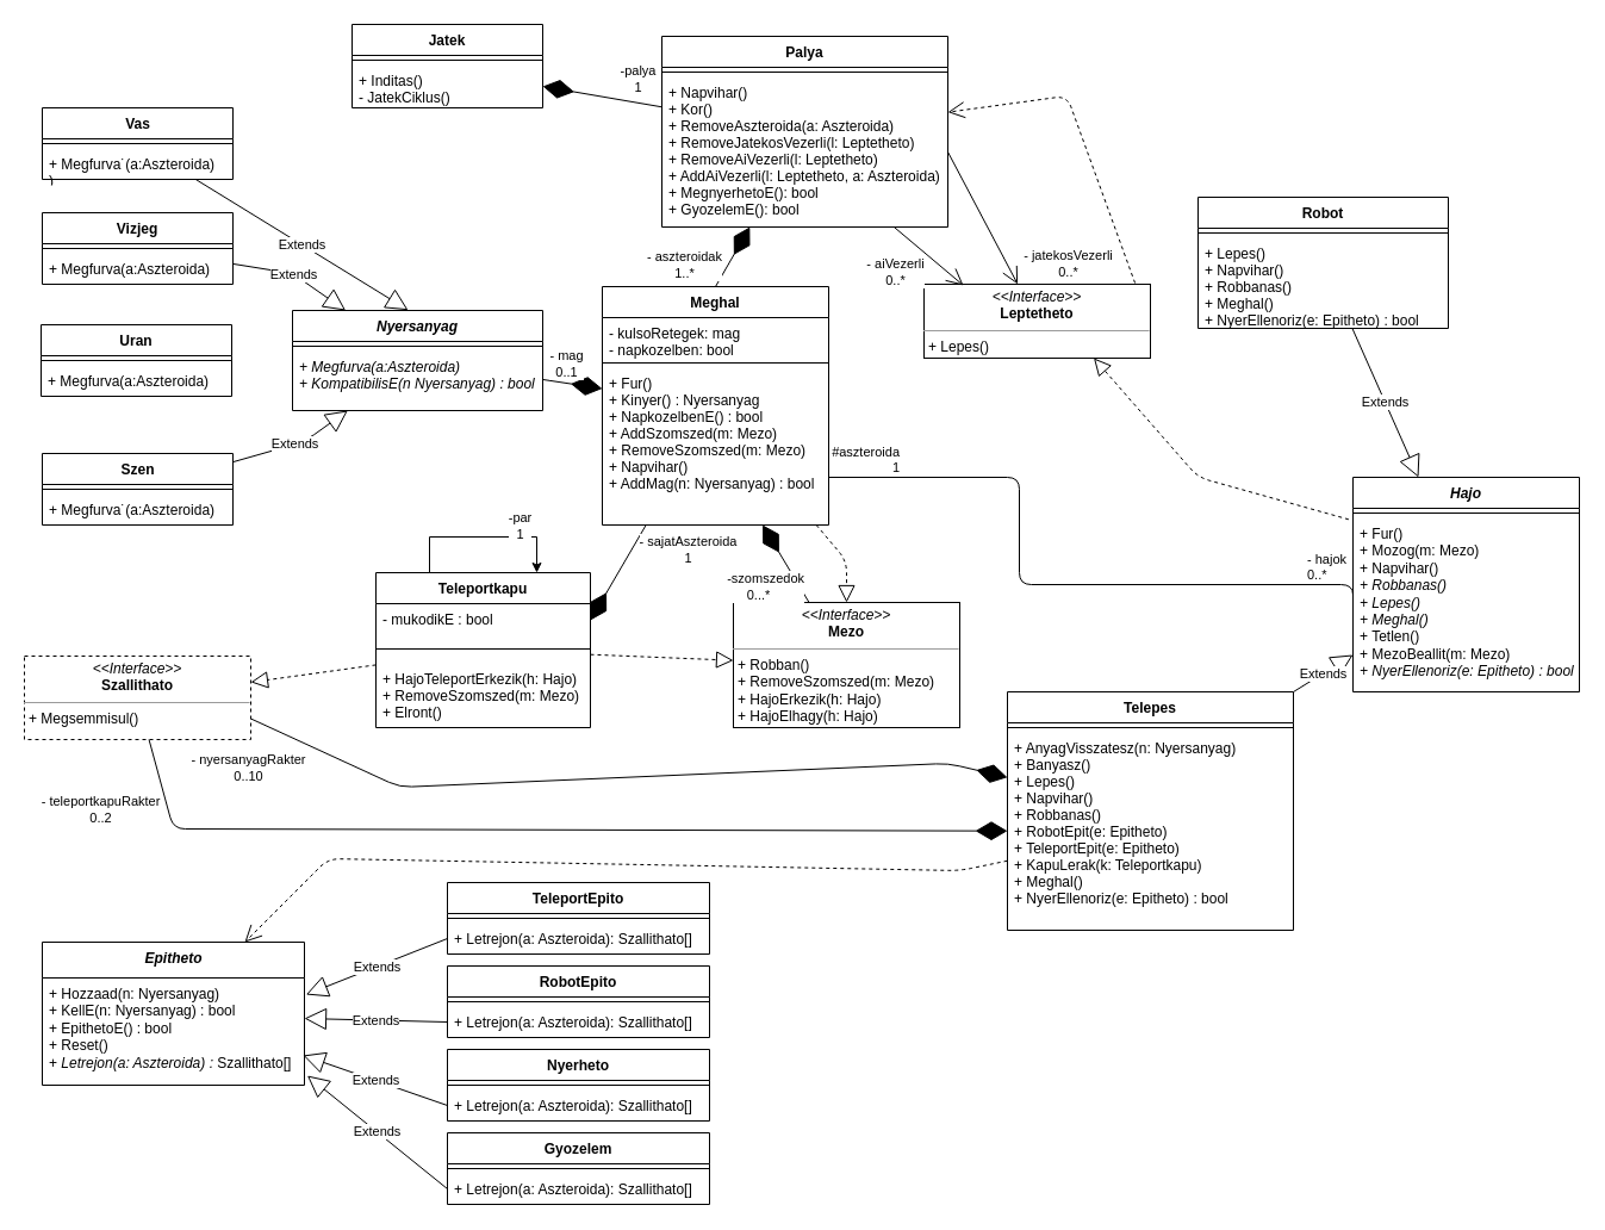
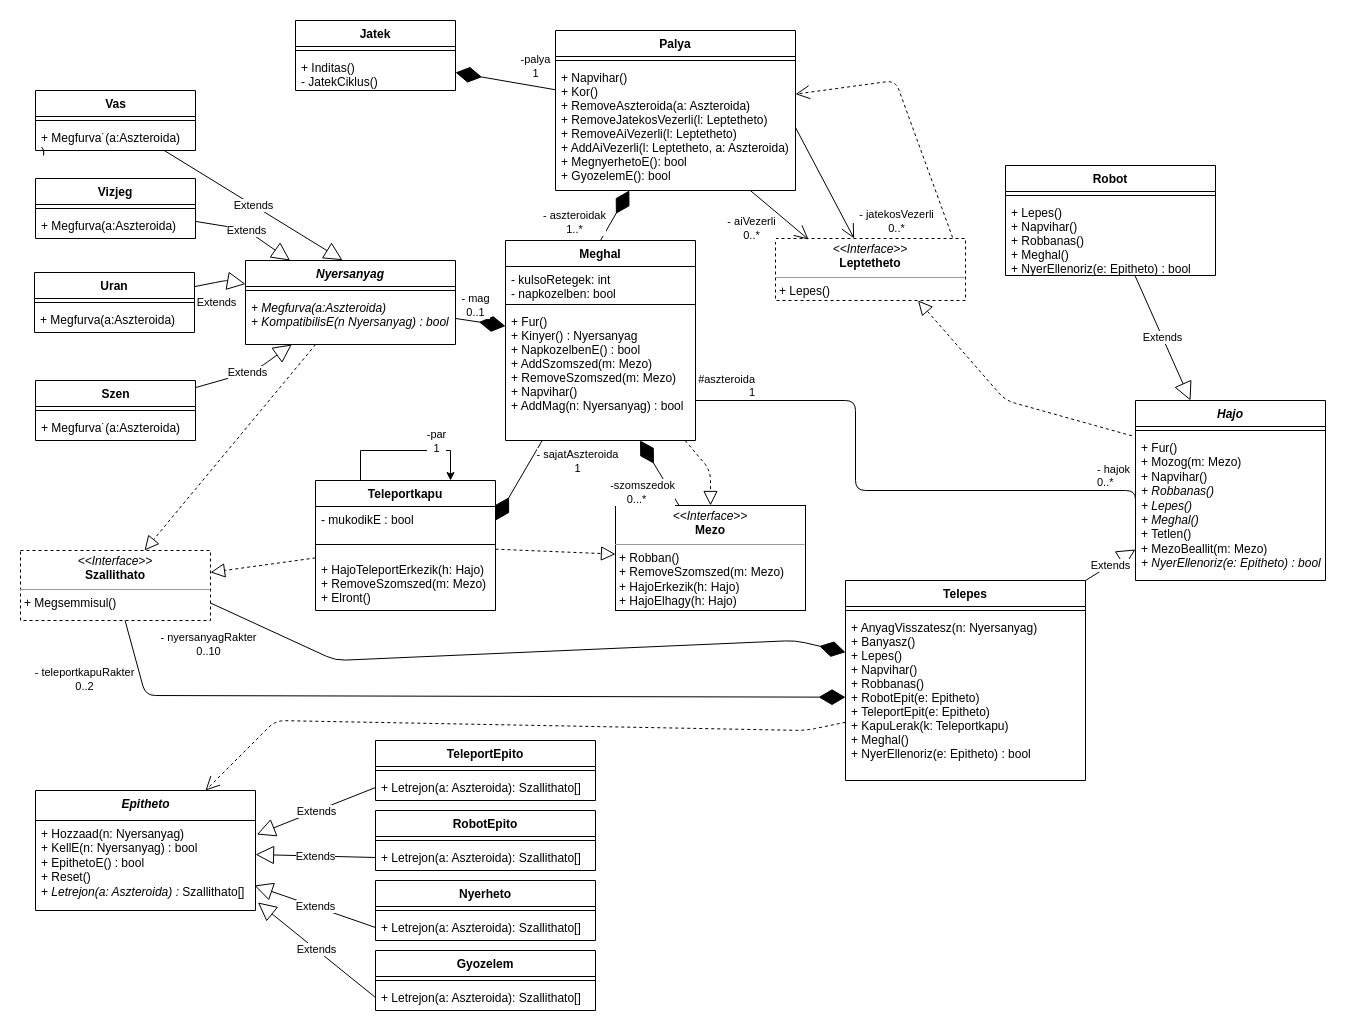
- <mxCell id="8" value="&lt;p style=&quot;margin: 0px ; margin-top: 4px ; text-align: center&quot;&gt;&lt;i&gt;&amp;lt;&amp;lt;Interface&amp;gt;&amp;gt;&lt;/i&gt;&lt;br&gt;&lt;b&gt;Leptetheto&lt;/b&gt;&lt;/p&gt;&lt;hr size=&quot;1&quot;&gt;&lt;p style=&quot;margin: 0px ; margin-left: 4px&quot;&gt;+ Lepes()&lt;/p&gt;" style="verticalAlign=top;align=left;overflow=fill;fontSize=12;fontFamily=Helvetica;html=1;" parent="1" vertex="1"><mxGeometry x="775" y="238" width="190" height="62" as="geometry" /></mxCell>
+ <mxCell id="8" value="&lt;p style=&quot;margin: 0px ; margin-top: 4px ; text-align: center&quot;&gt;&lt;i&gt;&amp;lt;&amp;lt;Interface&amp;gt;&amp;gt;&lt;/i&gt;&lt;br&gt;&lt;b&gt;Leptetheto&lt;/b&gt;&lt;/p&gt;&lt;hr size=&quot;1&quot;&gt;&lt;p style=&quot;margin: 0px ; margin-left: 4px&quot;&gt;+ Lepes()&lt;/p&gt;" style="verticalAlign=top;align=left;overflow=fill;fontSize=12;fontFamily=Helvetica;html=1;dashed=1;" parent="1" vertex="1"><mxGeometry x="775" y="238" width="190" height="62" as="geometry" /></mxCell>
- <mxCell id="10" value="- kulsoRetegek: mag&#10;- napkozelben: bool" style="text;strokeColor=none;fillColor=none;align=left;verticalAlign=top;spacingLeft=4;spacingRight=4;overflow=hidden;rotatable=0;points=[[0,0.5],[1,0.5]];portConstraint=eastwest;" parent="9" vertex="1"><mxGeometry y="26" width="190" height="34" as="geometry" /></mxCell>
+ <mxCell id="10" value="- kulsoRetegek: int&#10;- napkozelben: bool" style="text;strokeColor=none;fillColor=none;align=left;verticalAlign=top;spacingLeft=4;spacingRight=4;overflow=hidden;rotatable=0;points=[[0,0.5],[1,0.5]];portConstraint=eastwest;" parent="9" vertex="1"><mxGeometry y="26" width="190" height="34" as="geometry" /></mxCell>
+ <mxCell id="69" value="Extends" style="endArrow=block;endSize=16;endFill=0;html=1;" parent="1" source="25" target="22" edge="1"><mxGeometry x="-0.325" y="-20" width="160" relative="1" as="geometry"><mxPoint x="505" y="360" as="sourcePoint" /><mxPoint x="665" y="360" as="targetPoint" /><Array as="points"><mxPoint x="225" y="280" /></Array><mxPoint as="offset" /></mxGeometry></mxCell>
+ <mxCell id="41" value="" style="endArrow=block;dashed=1;endFill=0;endSize=12;html=1;" parent="1" source="22" target="33" edge="1"><mxGeometry width="160" relative="1" as="geometry"><mxPoint x="135" y="600" as="sourcePoint" /><mxPoint x="295" y="600" as="targetPoint" /></mxGeometry></mxCell>
